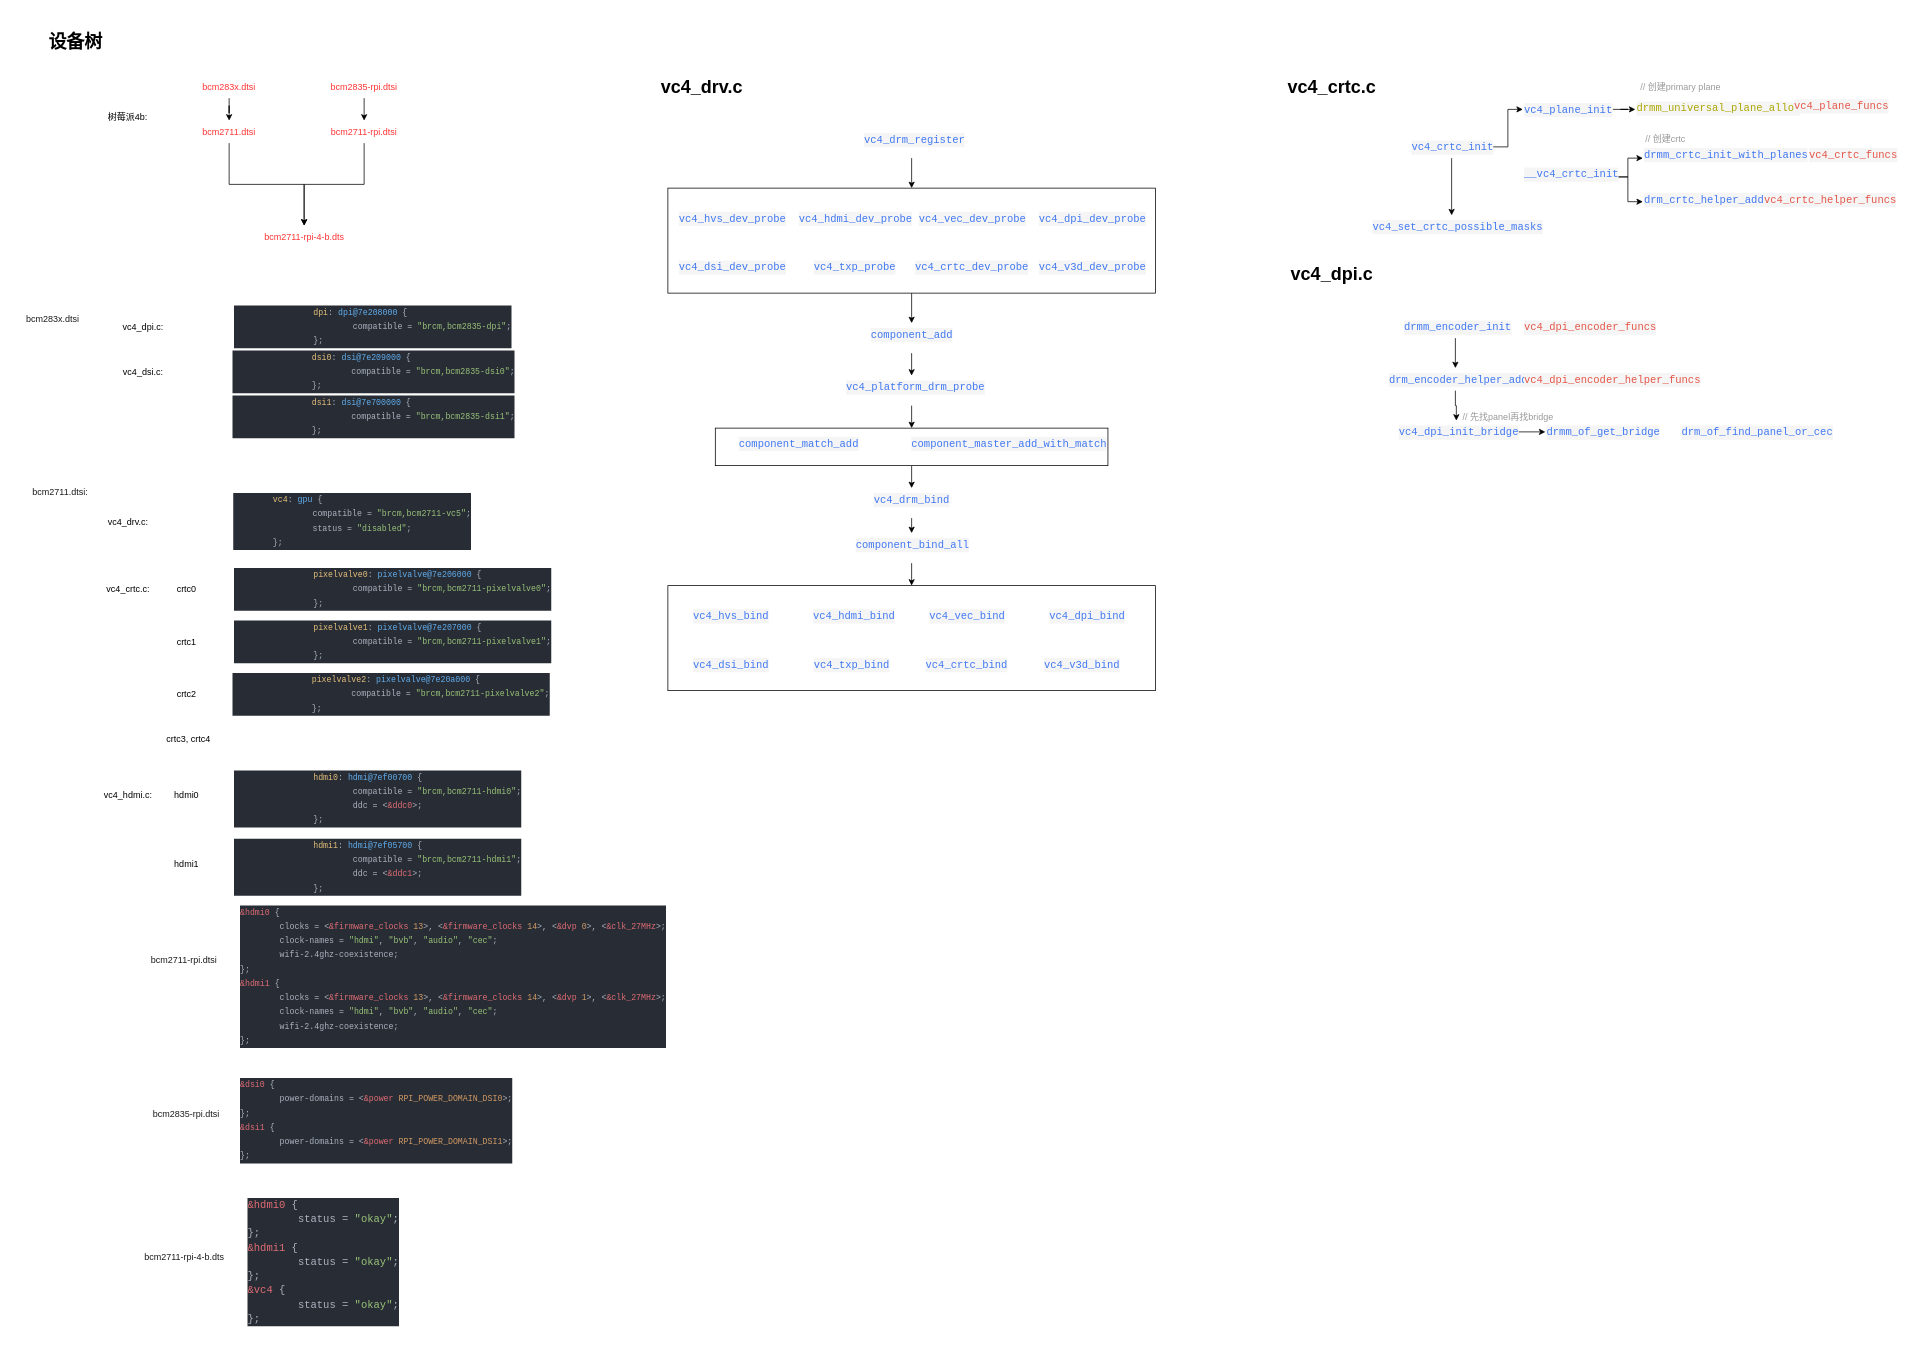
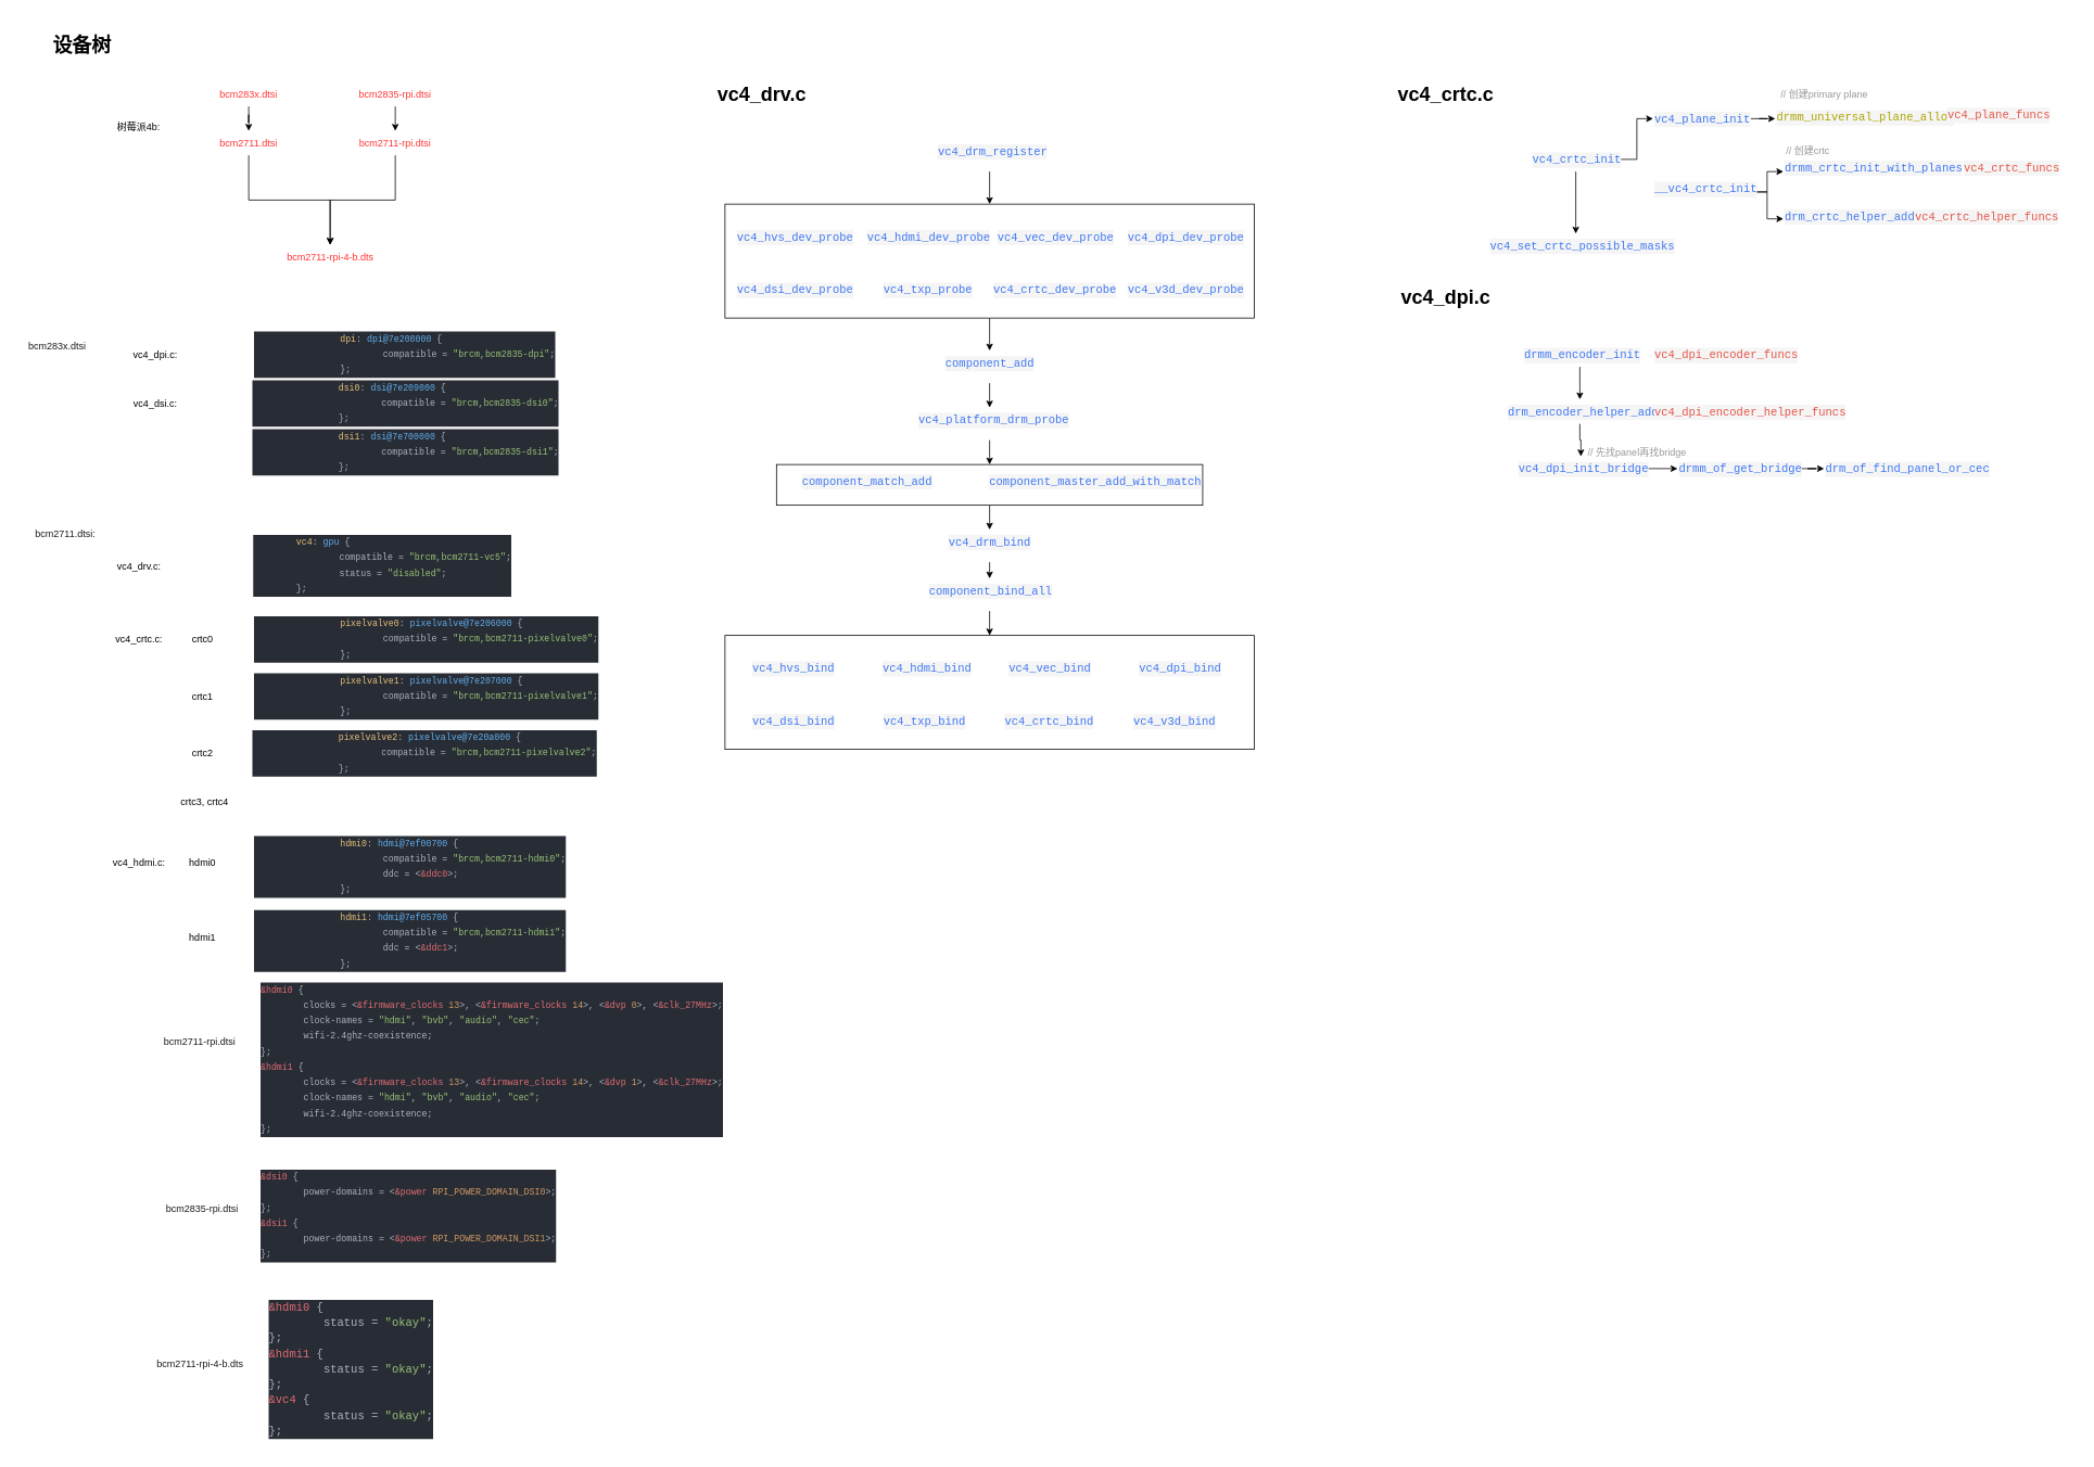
+ <mxCell id="103" value="" style="edgeStyle=orthogonalEdgeStyle;rounded=0;orthogonalLoop=1;jettySize=auto;html=1;" edge="1" parent="1" source="104" target="105"><mxGeometry relative="1" as="geometry" /></mxCell>
